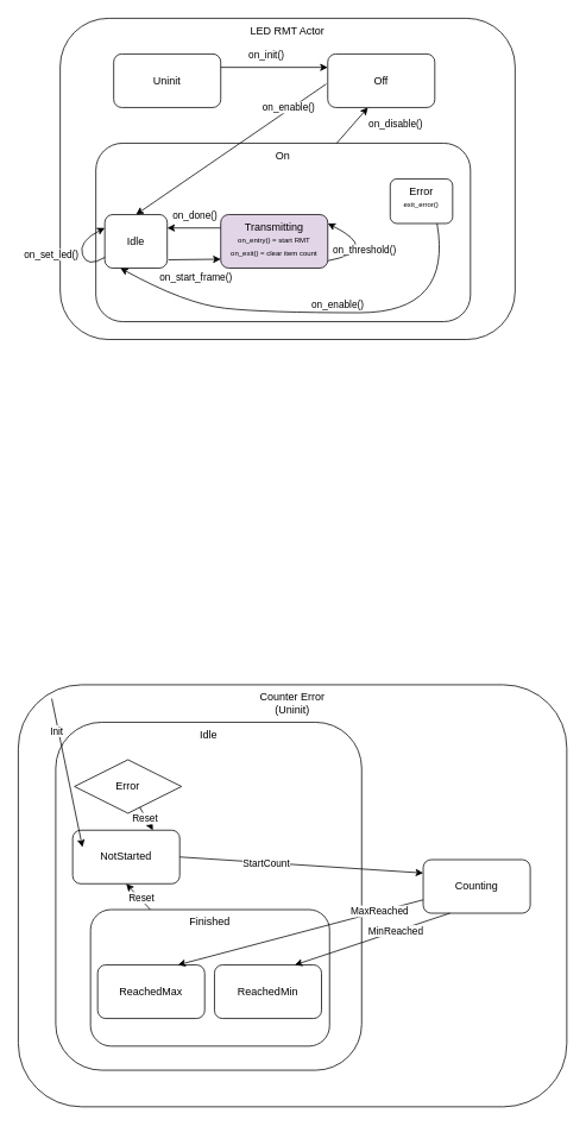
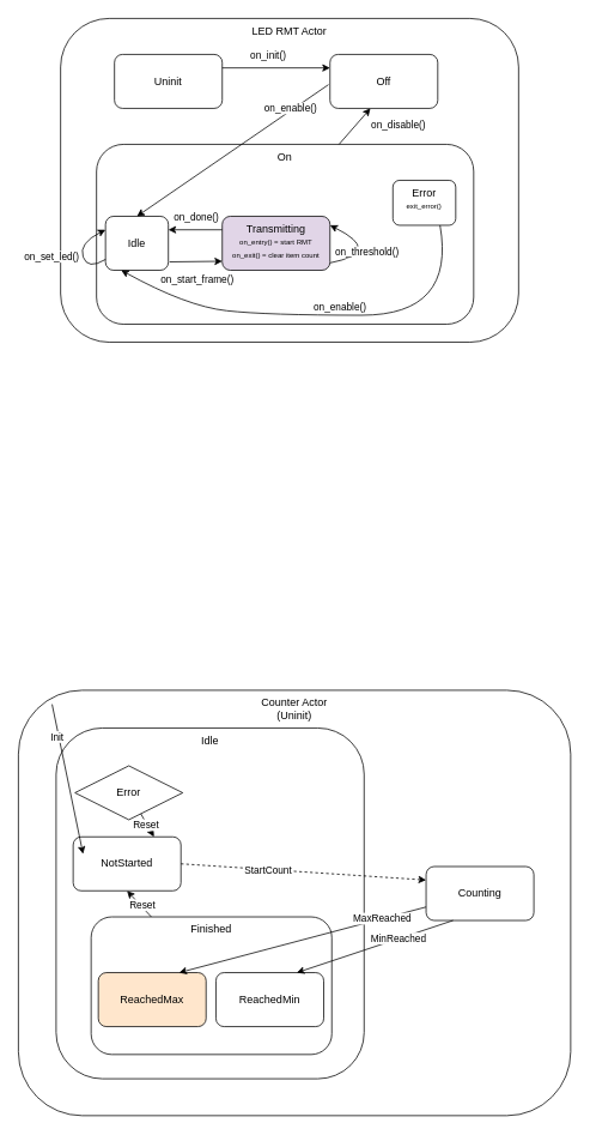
- <mxCell id="25" value="Counter Error&lt;br&gt;(Uninit)" style="rounded=1;whiteSpace=wrap;html=1;verticalAlign=top;" vertex="1" parent="1"><mxGeometry x="20" y="767" width="615" height="473" as="geometry" /></mxCell>
+ <mxCell id="25" value="Counter Actor&lt;br&gt;(Uninit)" style="rounded=1;whiteSpace=wrap;html=1;verticalAlign=top;" vertex="1" parent="1"><mxGeometry x="20" y="767" width="615" height="473" as="geometry" /></mxCell>
- <mxCell id="39" value="" style="endArrow=classic;html=1;rounded=0;exitX=1;exitY=0.5;exitDx=0;exitDy=0;entryX=0;entryY=0.25;entryDx=0;entryDy=0;" edge="1" parent="1" source="29" target="27"><mxGeometry width="50" height="50" relative="1" as="geometry"><mxPoint x="275" y="993" as="sourcePoint" /><mxPoint x="325" y="943" as="targetPoint" /></mxGeometry></mxCell>
+ <mxCell id="39" value="" style="endArrow=classic;html=1;rounded=0;exitX=1;exitY=0.5;exitDx=0;exitDy=0;entryX=0;entryY=0.25;entryDx=0;entryDy=0;dashed=1;" edge="1" parent="1" source="29" target="27"><mxGeometry width="50" height="50" relative="1" as="geometry"><mxPoint x="275" y="993" as="sourcePoint" /><mxPoint x="325" y="943" as="targetPoint" /></mxGeometry></mxCell>
- <mxCell id="31" value="ReachedMax" style="rounded=1;whiteSpace=wrap;html=1;" vertex="1" parent="1"><mxGeometry x="109" y="1081" width="120" height="60" as="geometry" /></mxCell>
+ <mxCell id="31" value="ReachedMax" style="rounded=1;whiteSpace=wrap;html=1;fillColor=#ffe6cc;" vertex="1" parent="1"><mxGeometry x="109" y="1081" width="120" height="60" as="geometry" /></mxCell>
